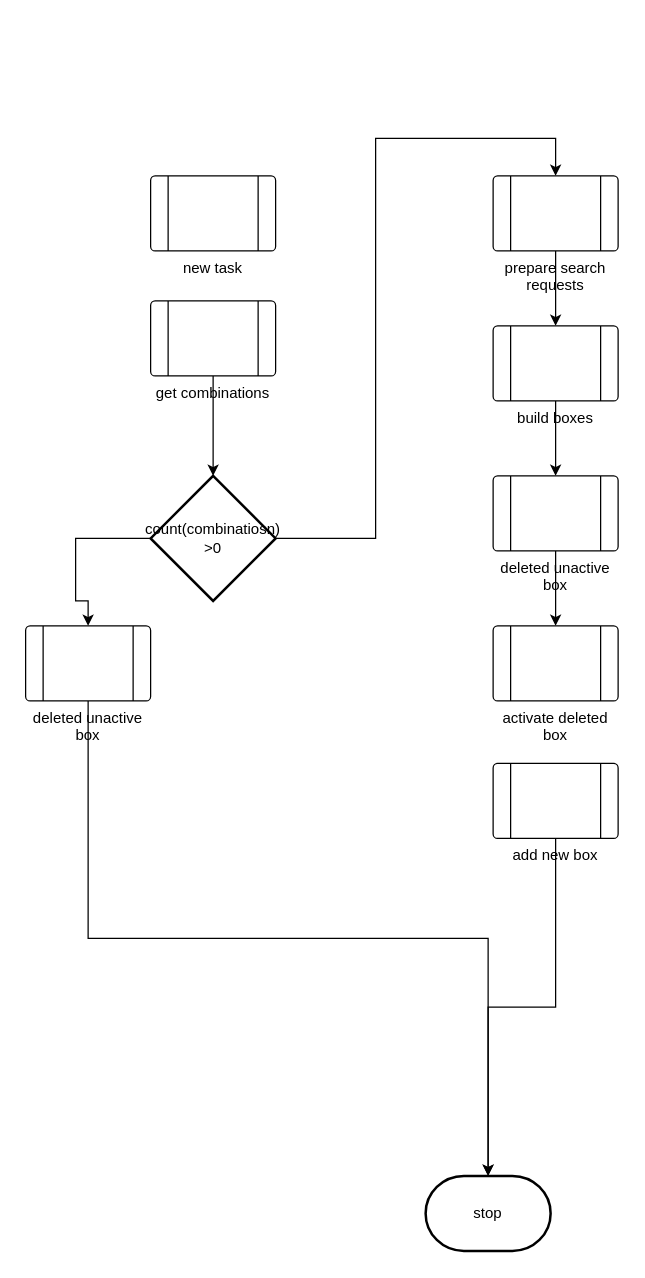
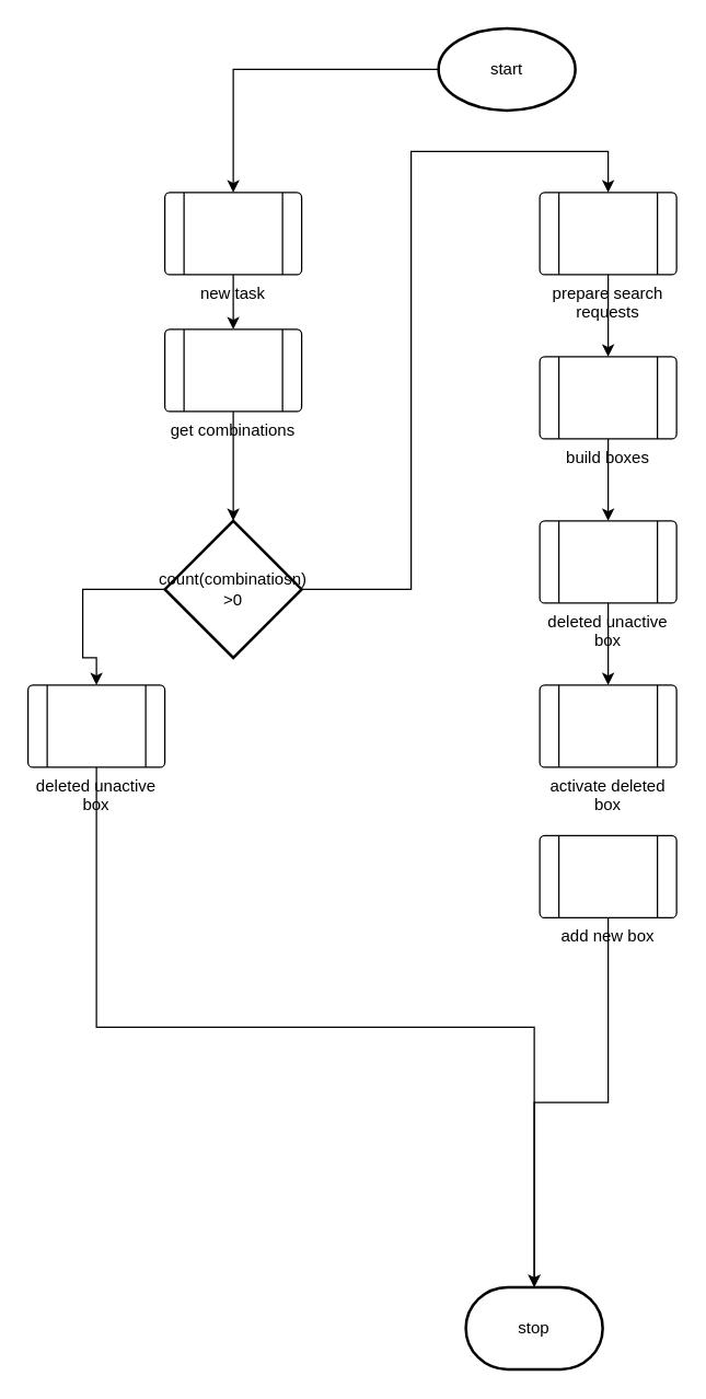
+ <mxCell id="2" style="edgeStyle=orthogonalEdgeStyle;rounded=0;orthogonalLoop=1;jettySize=auto;html=1;" edge="1" parent="1" source="3" target="5"><mxGeometry relative="1" as="geometry" /></mxCell>
+ <mxCell id="3" value="start" style="strokeWidth=2;html=1;shape=mxgraph.flowchart.start_1;whiteSpace=wrap;" vertex="1" parent="1"><mxGeometry x="320" y="20" width="100" height="60" as="geometry" /></mxCell>
+ <mxCell id="4" value="" style="edgeStyle=orthogonalEdgeStyle;rounded=0;orthogonalLoop=1;jettySize=auto;html=1;" edge="1" parent="1" source="5" target="7"><mxGeometry relative="1" as="geometry" /></mxCell>
